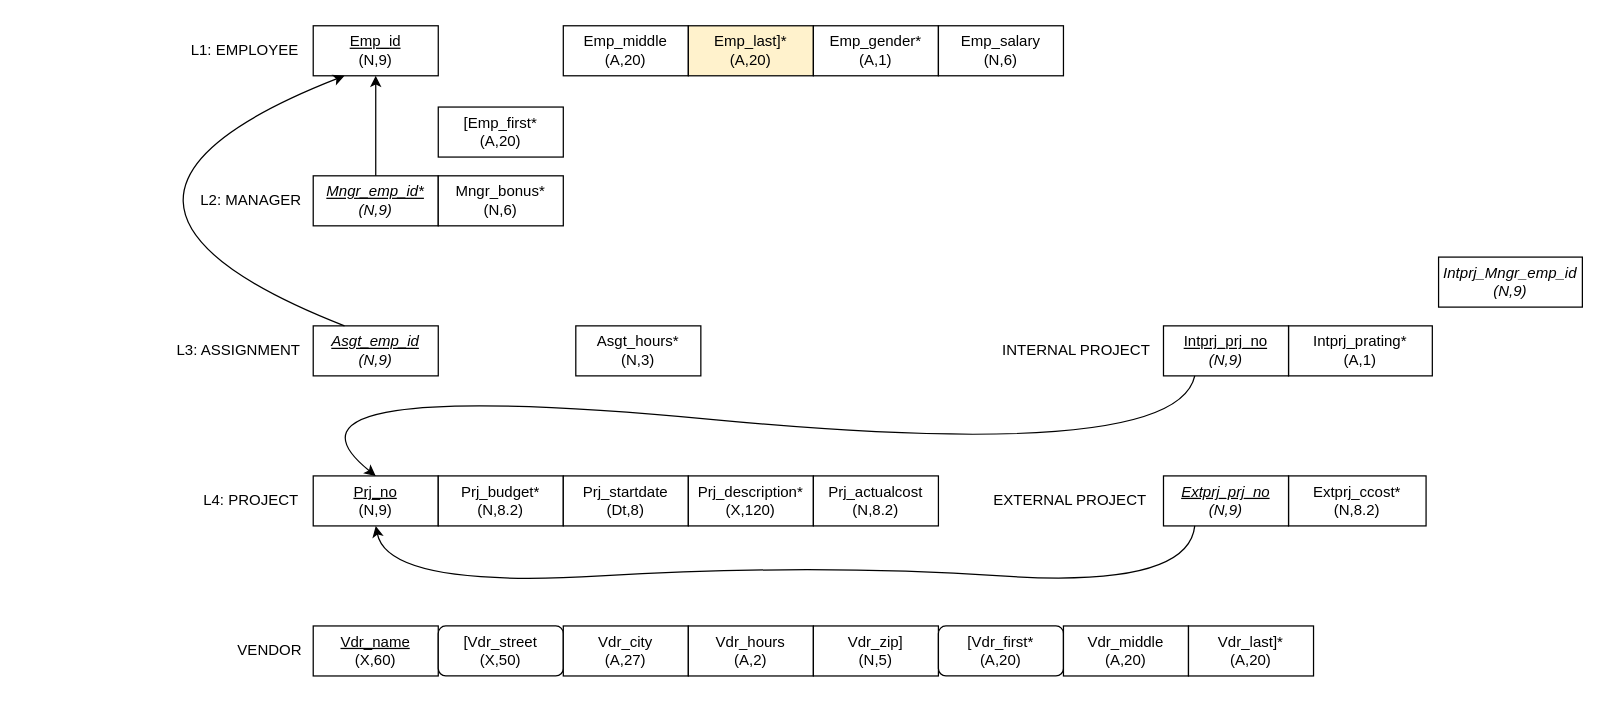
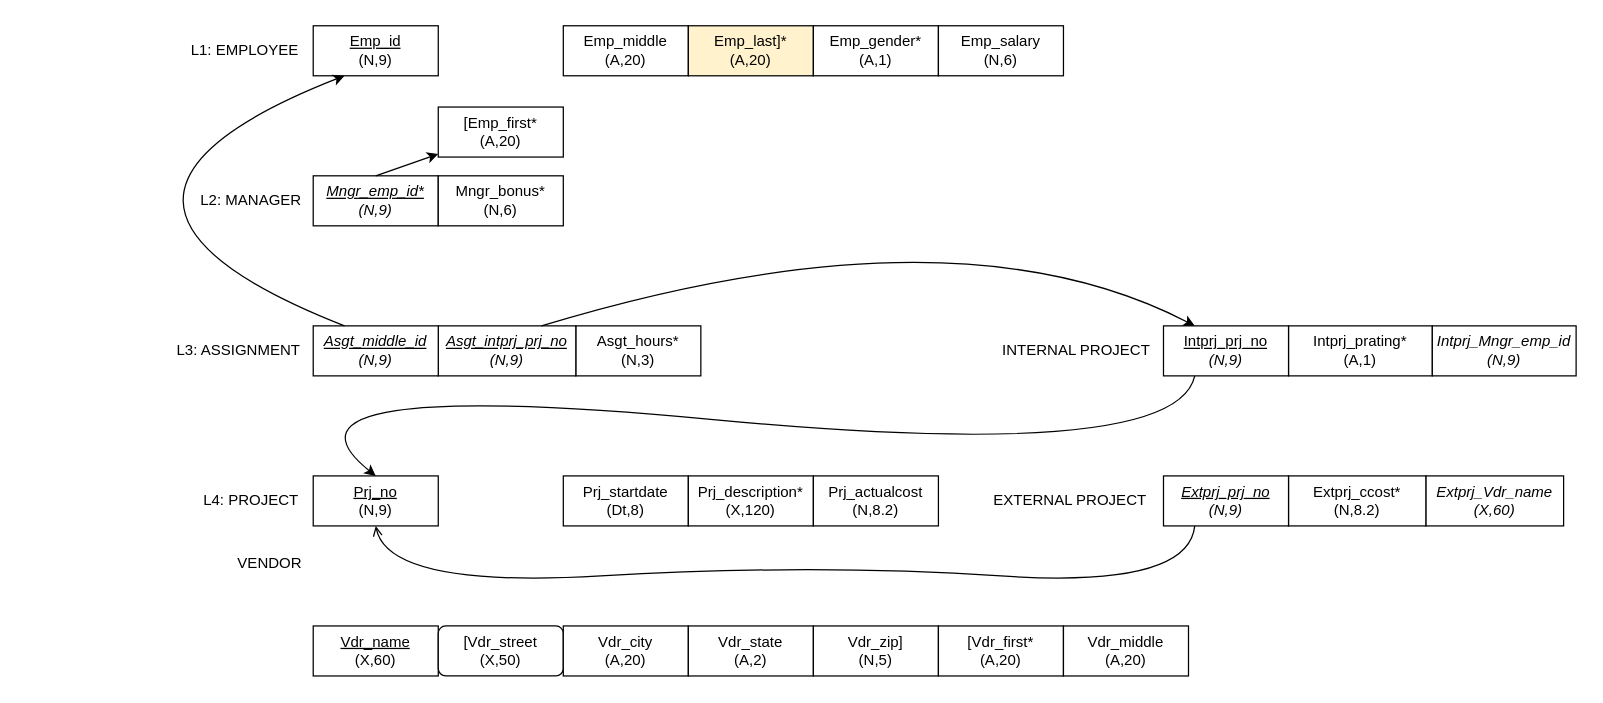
- <mxCell id="28" value="" style="endArrow=classic;html=1;rounded=0;entryX=0.5;entryY=1;entryDx=0;entryDy=0;exitX=0.5;exitY=0;exitDx=0;exitDy=0;" parent="1" source="8" target="3" edge="1"><mxGeometry width="50" height="50" relative="1" as="geometry"><mxPoint x="650" y="440" as="sourcePoint" /><mxPoint x="700" y="390" as="targetPoint" /></mxGeometry></mxCell>
+ <mxCell id="28" value="" style="endArrow=classic;html=1;rounded=0;exitX=0.5;exitY=0;exitDx=0;exitDy=0;" parent="1" source="8" target="4" edge="1"><mxGeometry width="50" height="50" relative="1" as="geometry"><mxPoint x="650" y="440" as="sourcePoint" /><mxPoint x="700" y="390" as="targetPoint" /></mxGeometry></mxCell>
+ <mxCell id="39" value="" style="curved=1;endArrow=classic;html=1;rounded=0;exitX=0.75;exitY=0;exitDx=0;exitDy=0;entryX=0.25;entryY=0;entryDx=0;entryDy=0;" parent="1" source="26" target="24" edge="1"><mxGeometry width="50" height="50" relative="1" as="geometry"><mxPoint x="515" y="260" as="sourcePoint" /><mxPoint x="987" y="380" as="targetPoint" /><Array as="points"><mxPoint x="762" y="160" /></Array></mxGeometry></mxCell>
- <mxCell id="42" value="&lt;i&gt;Intprj_Mngr_emp_id&lt;/i&gt;&lt;div&gt;&lt;i&gt;(N,9)&lt;/i&gt;&lt;/div&gt;" style="whiteSpace=wrap;html=1;align=center;" vertex="1" parent="1"><mxGeometry x="1150" y="205" width="115" height="40" as="geometry" /></mxCell>
+ <mxCell id="42" value="&lt;i&gt;Intprj_Mngr_emp_id&lt;/i&gt;&lt;div&gt;&lt;i&gt;(N,9)&lt;/i&gt;&lt;/div&gt;" style="whiteSpace=wrap;html=1;align=center;" vertex="1" parent="1"><mxGeometry x="1145" y="260" width="115" height="40" as="geometry" /></mxCell>
- <mxCell id="27" value="&lt;u&gt;&lt;i&gt;Asgt_emp_id&lt;/i&gt;&lt;/u&gt;&lt;div&gt;&lt;i&gt;(N,9)&lt;/i&gt;&lt;/div&gt;" style="whiteSpace=wrap;html=1;align=center;" parent="1" vertex="1"><mxGeometry x="250" y="260" width="100" height="40" as="geometry" /></mxCell>
+ <mxCell id="27" value="&lt;u&gt;&lt;i&gt;Asgt_middle_id&lt;/i&gt;&lt;/u&gt;&lt;div&gt;&lt;i&gt;(N,9)&lt;/i&gt;&lt;/div&gt;" style="whiteSpace=wrap;html=1;align=center;" parent="1" vertex="1"><mxGeometry x="250" y="260" width="100" height="40" as="geometry" /></mxCell>
+ <mxCell id="26" value="&lt;u&gt;&lt;i&gt;Asgt_intprj_prj_no&lt;/i&gt;&lt;/u&gt;&lt;div&gt;&lt;i style=&quot;&quot;&gt;(N,9)&lt;/i&gt;&lt;/div&gt;" style="whiteSpace=wrap;html=1;align=center;" parent="1" vertex="1"><mxGeometry x="350" y="260" width="110" height="40" as="geometry" /></mxCell>
- <mxCell id="20" value="Prj_budget*&lt;div&gt;(N,8.2)&lt;/div&gt;" style="whiteSpace=wrap;html=1;align=center;" parent="1" vertex="1"><mxGeometry x="350" y="380" width="100" height="40" as="geometry" /></mxCell>
+ <mxCell id="43" value="&lt;i&gt;Extprj_Vdr_name&lt;/i&gt;&lt;div&gt;&lt;i&gt;(X,60)&lt;/i&gt;&lt;/div&gt;" style="whiteSpace=wrap;html=1;align=center;" vertex="1" parent="1"><mxGeometry x="1140" y="380" width="110" height="40" as="geometry" /></mxCell>
- <mxCell id="41" value="" style="curved=1;endArrow=classic;html=1;rounded=0;entryX=0.5;entryY=1;entryDx=0;entryDy=0;exitX=0.25;exitY=1;exitDx=0;exitDy=0;" parent="1" source="25" target="19" edge="1"><mxGeometry width="50" height="50" relative="1" as="geometry"><mxPoint x="965" y="420" as="sourcePoint" /><mxPoint x="310" y="500" as="targetPoint" /><Array as="points"><mxPoint x="950" y="470" /><mxPoint x="650" y="450" /><mxPoint x="310" y="470" /></Array></mxGeometry></mxCell>
+ <mxCell id="41" value="" style="curved=1;endArrow=open;html=1;rounded=0;entryX=0.5;entryY=1;entryDx=0;entryDy=0;exitX=0.25;exitY=1;exitDx=0;exitDy=0;" parent="1" source="25" target="19" edge="1"><mxGeometry width="50" height="50" relative="1" as="geometry"><mxPoint x="965" y="420" as="sourcePoint" /><mxPoint x="310" y="500" as="targetPoint" /><Array as="points"><mxPoint x="950" y="470" /><mxPoint x="650" y="450" /><mxPoint x="310" y="470" /></Array></mxGeometry></mxCell>
- <mxCell id="29" value="VENDOR" style="text;html=1;align=center;verticalAlign=middle;resizable=0;points=[];autosize=1;strokeColor=none;fillColor=none;" parent="1" vertex="1"><mxGeometry x="180" y="505" width="70" height="30" as="geometry" /></mxCell>
+ <mxCell id="29" value="VENDOR" style="text;html=1;align=center;verticalAlign=middle;resizable=0;points=[];autosize=1;strokeColor=none;fillColor=none;" parent="1" vertex="1"><mxGeometry x="180" y="435" width="70" height="30" as="geometry" /></mxCell>
- <mxCell id="32" value="Vdr_city&lt;div&gt;(A,27)&lt;/div&gt;" style="whiteSpace=wrap;html=1;align=center;" parent="1" vertex="1"><mxGeometry x="450" y="500" width="100" height="40" as="geometry" /></mxCell>
+ <mxCell id="32" value="Vdr_city&lt;div&gt;(A,20)&lt;/div&gt;" style="whiteSpace=wrap;html=1;align=center;" parent="1" vertex="1"><mxGeometry x="450" y="500" width="100" height="40" as="geometry" /></mxCell>
- <mxCell id="33" value="Vdr_hours&lt;div&gt;(A,2)&lt;/div&gt;" style="whiteSpace=wrap;html=1;align=center;" parent="1" vertex="1"><mxGeometry x="550" y="500" width="100" height="40" as="geometry" /></mxCell>
+ <mxCell id="33" value="Vdr_state&lt;div&gt;(A,2)&lt;/div&gt;" style="whiteSpace=wrap;html=1;align=center;" parent="1" vertex="1"><mxGeometry x="550" y="500" width="100" height="40" as="geometry" /></mxCell>
- <mxCell id="35" value="[Vdr_first*&lt;div&gt;(A,20)&lt;br&gt;&lt;/div&gt;" style="whiteSpace=wrap;html=1;align=center;rounded=1;" parent="1" vertex="1"><mxGeometry x="750" y="500" width="100" height="40" as="geometry" /></mxCell>
+ <mxCell id="35" value="[Vdr_first*&lt;div&gt;(A,20)&lt;br&gt;&lt;/div&gt;" style="whiteSpace=wrap;html=1;align=center;" parent="1" vertex="1"><mxGeometry x="750" y="500" width="100" height="40" as="geometry" /></mxCell>
- <mxCell id="37" value="Vdr_last]*&lt;div&gt;(A,20)&lt;/div&gt;" style="whiteSpace=wrap;html=1;align=center;" parent="1" vertex="1"><mxGeometry x="950" y="500" width="100" height="40" as="geometry" /></mxCell>
